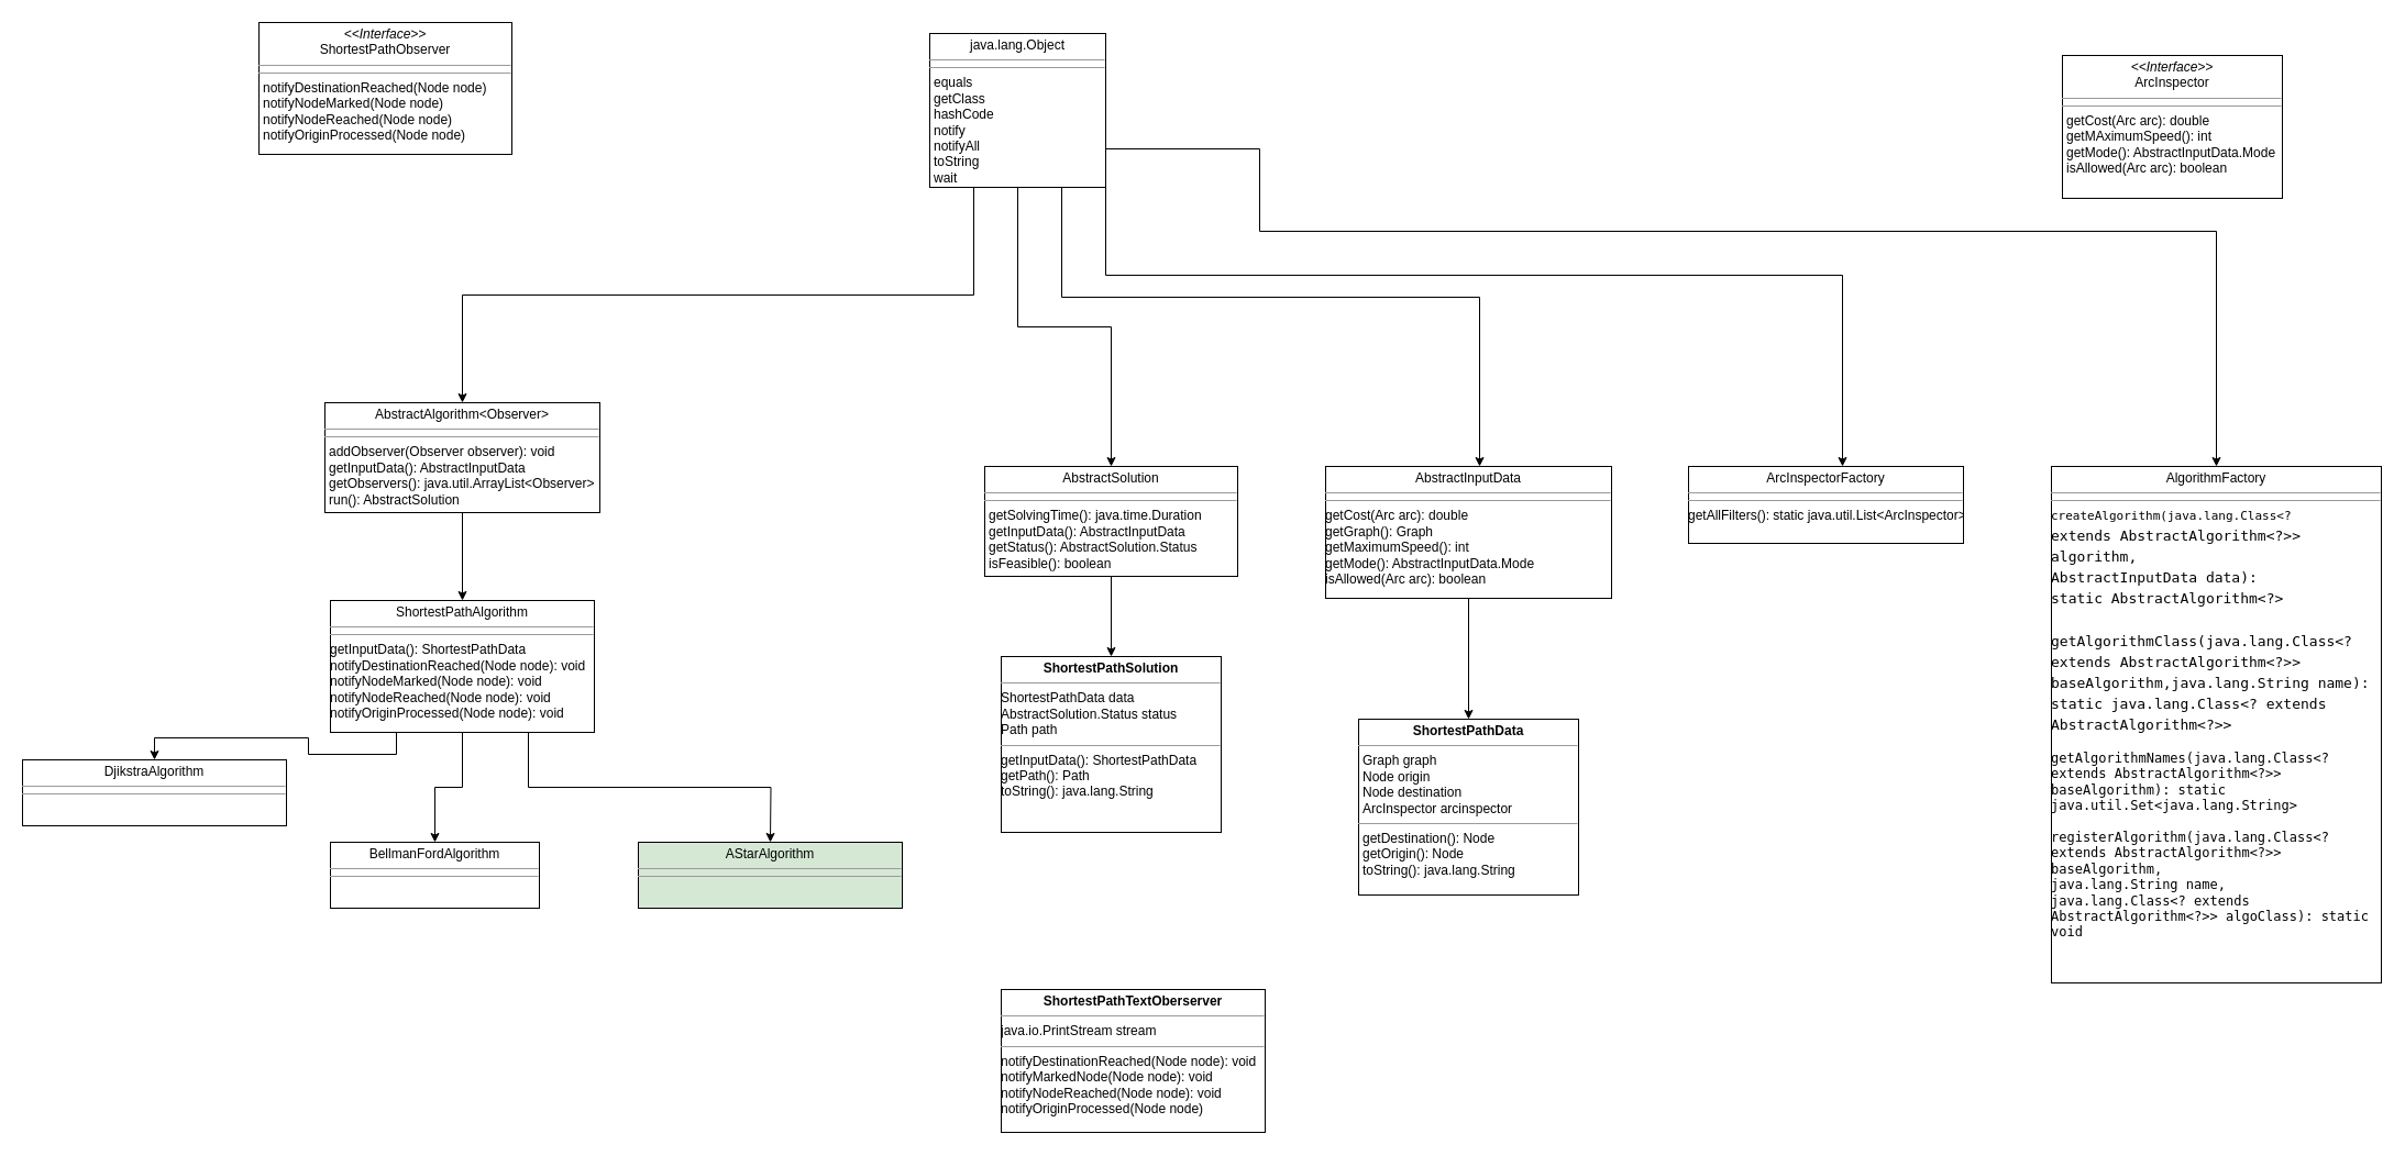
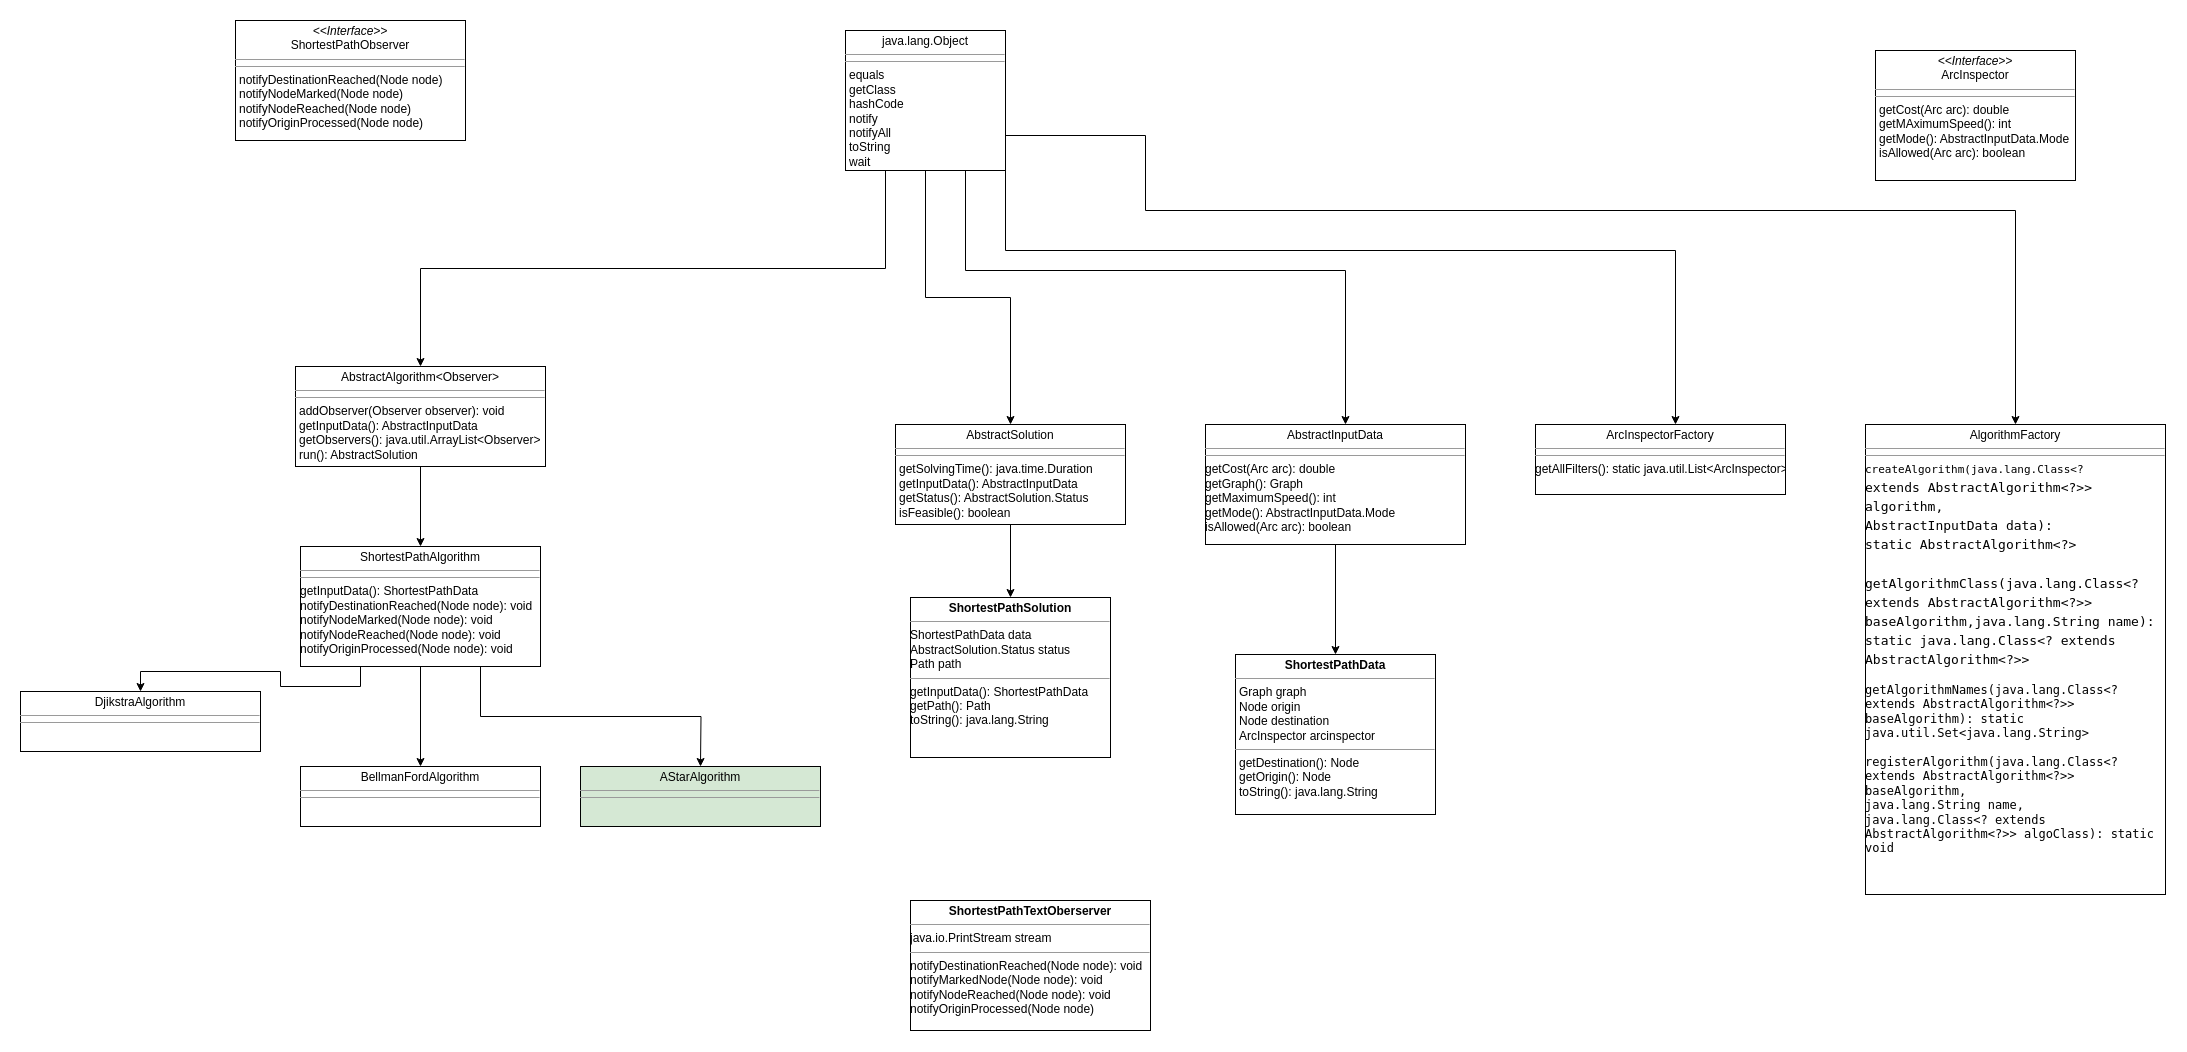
- <mxCell id="18" value="&lt;p style=&quot;margin: 0px ; margin-top: 4px ; text-align: center&quot;&gt;BellmanFordAlgorithm&lt;br&gt;&lt;/p&gt;&lt;hr size=&quot;1&quot;&gt;&lt;hr size=&quot;1&quot;&gt;&lt;br&gt;&lt;div&gt;&lt;br&gt;&lt;/div&gt;&lt;div&gt;&lt;br&gt;&lt;/div&gt;" style="verticalAlign=top;align=left;overflow=fill;fontSize=12;fontFamily=Helvetica;html=1;" vertex="1" parent="1"><mxGeometry x="300" y="766" width="190" height="60" as="geometry" /></mxCell>
+ <mxCell id="18" value="&lt;p style=&quot;margin: 0px ; margin-top: 4px ; text-align: center&quot;&gt;BellmanFordAlgorithm&lt;br&gt;&lt;/p&gt;&lt;hr size=&quot;1&quot;&gt;&lt;hr size=&quot;1&quot;&gt;&lt;br&gt;&lt;div&gt;&lt;br&gt;&lt;/div&gt;&lt;div&gt;&lt;br&gt;&lt;/div&gt;" style="verticalAlign=top;align=left;overflow=fill;fontSize=12;fontFamily=Helvetica;html=1;" vertex="1" parent="1"><mxGeometry x="300" y="766" width="240" height="60" as="geometry" /></mxCell>
